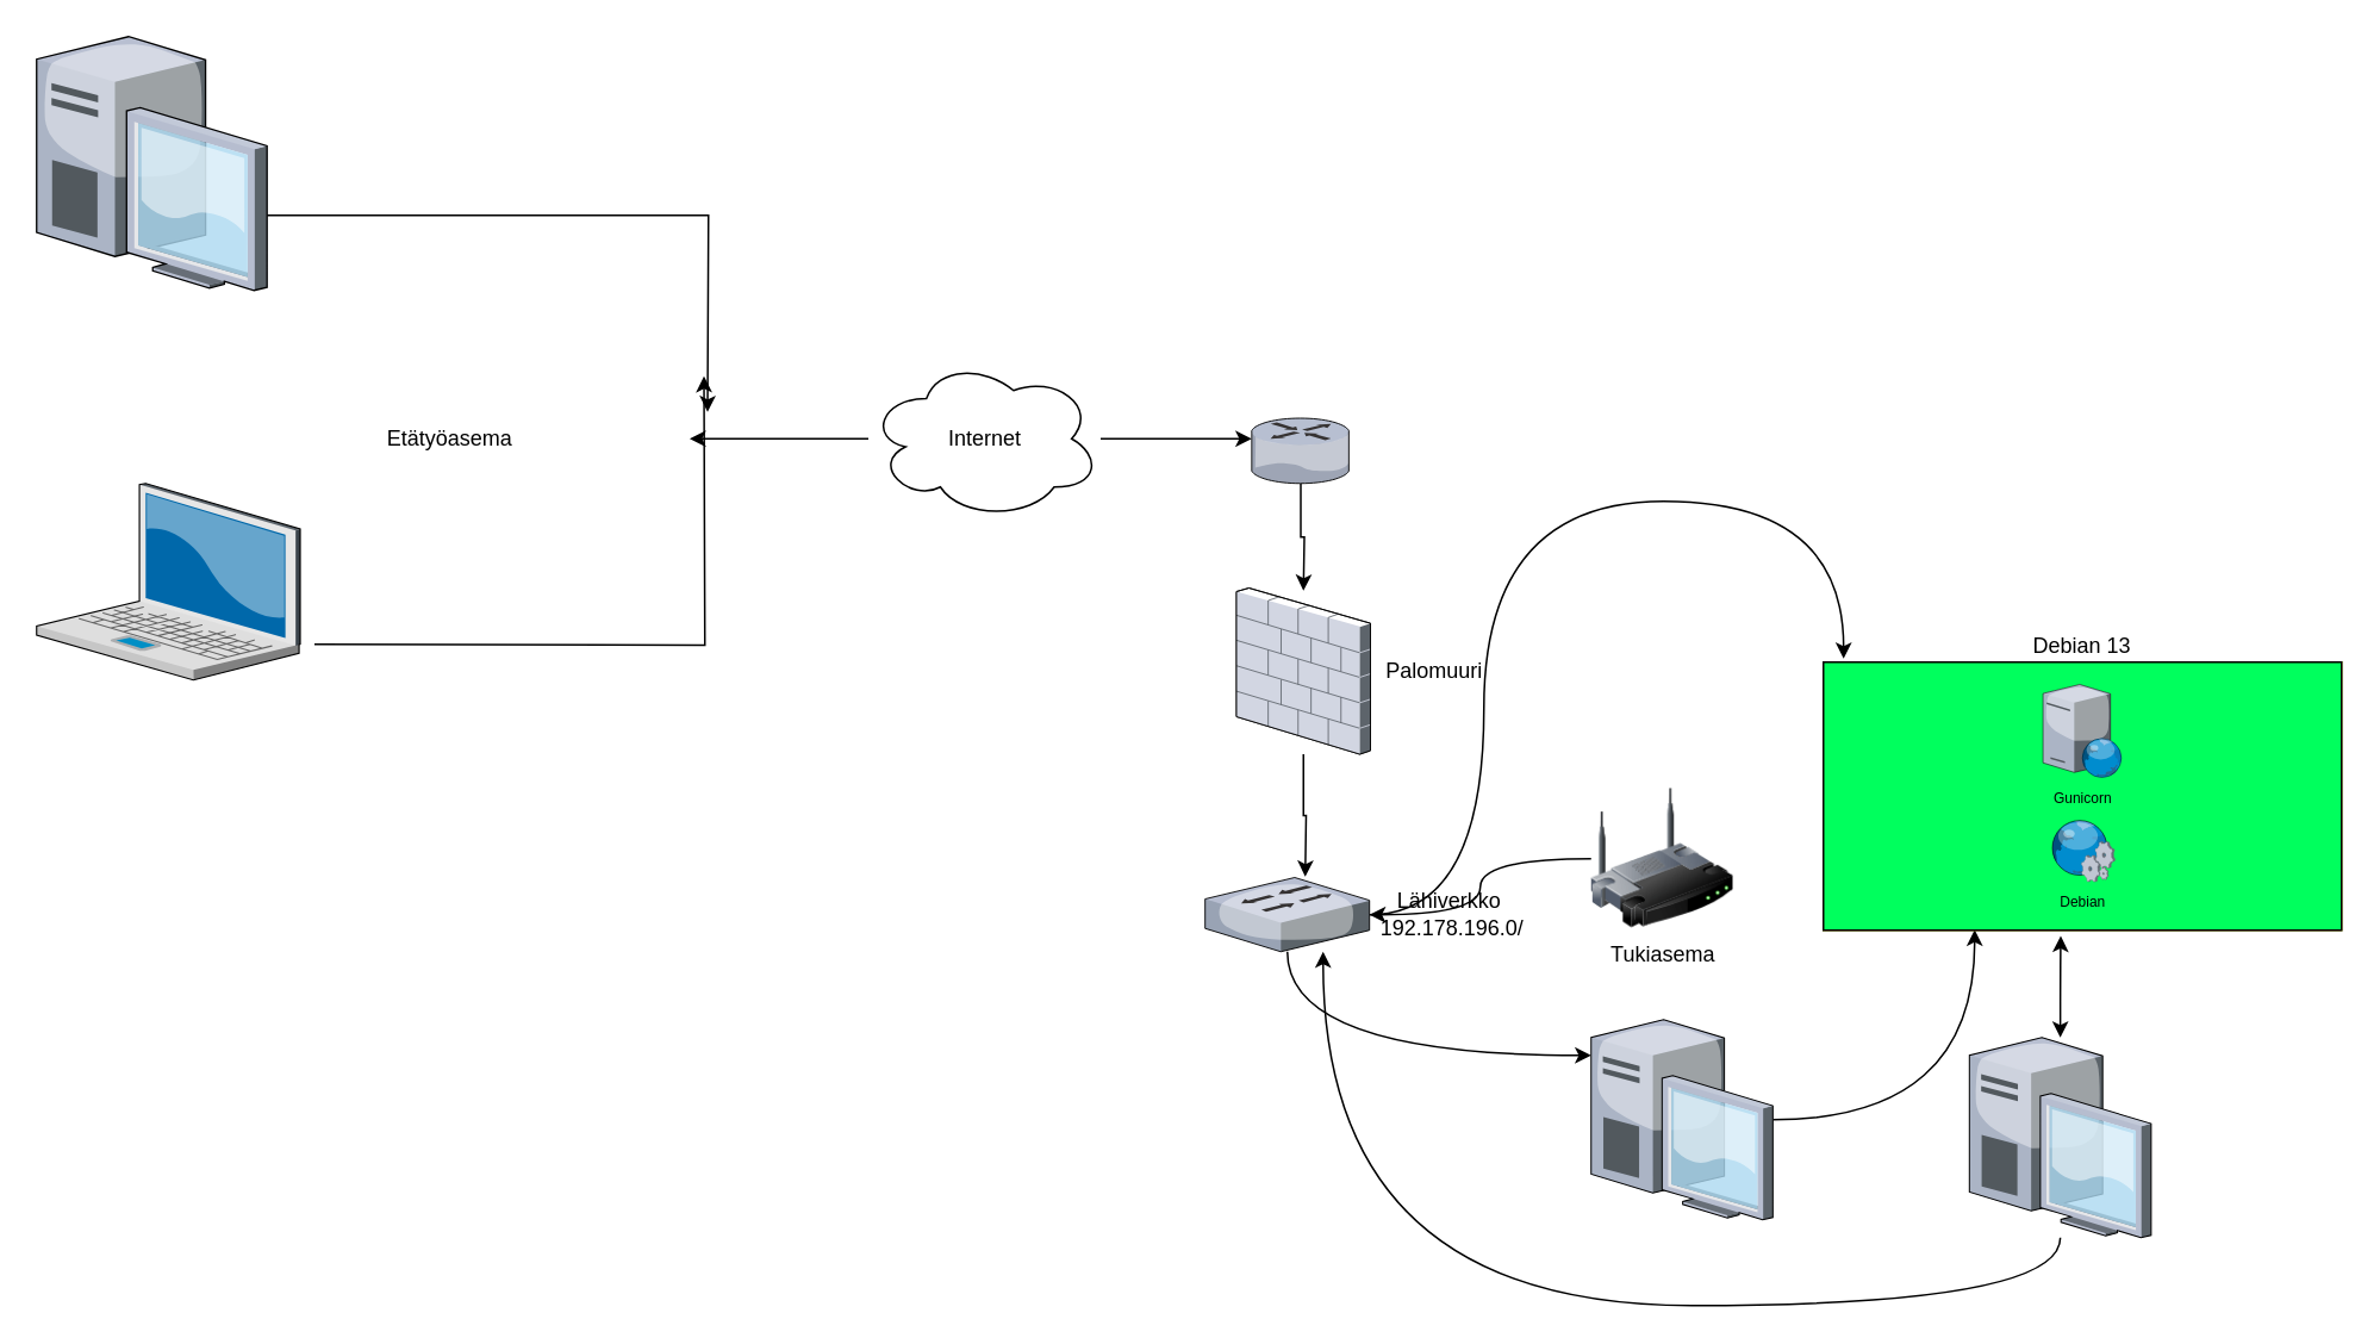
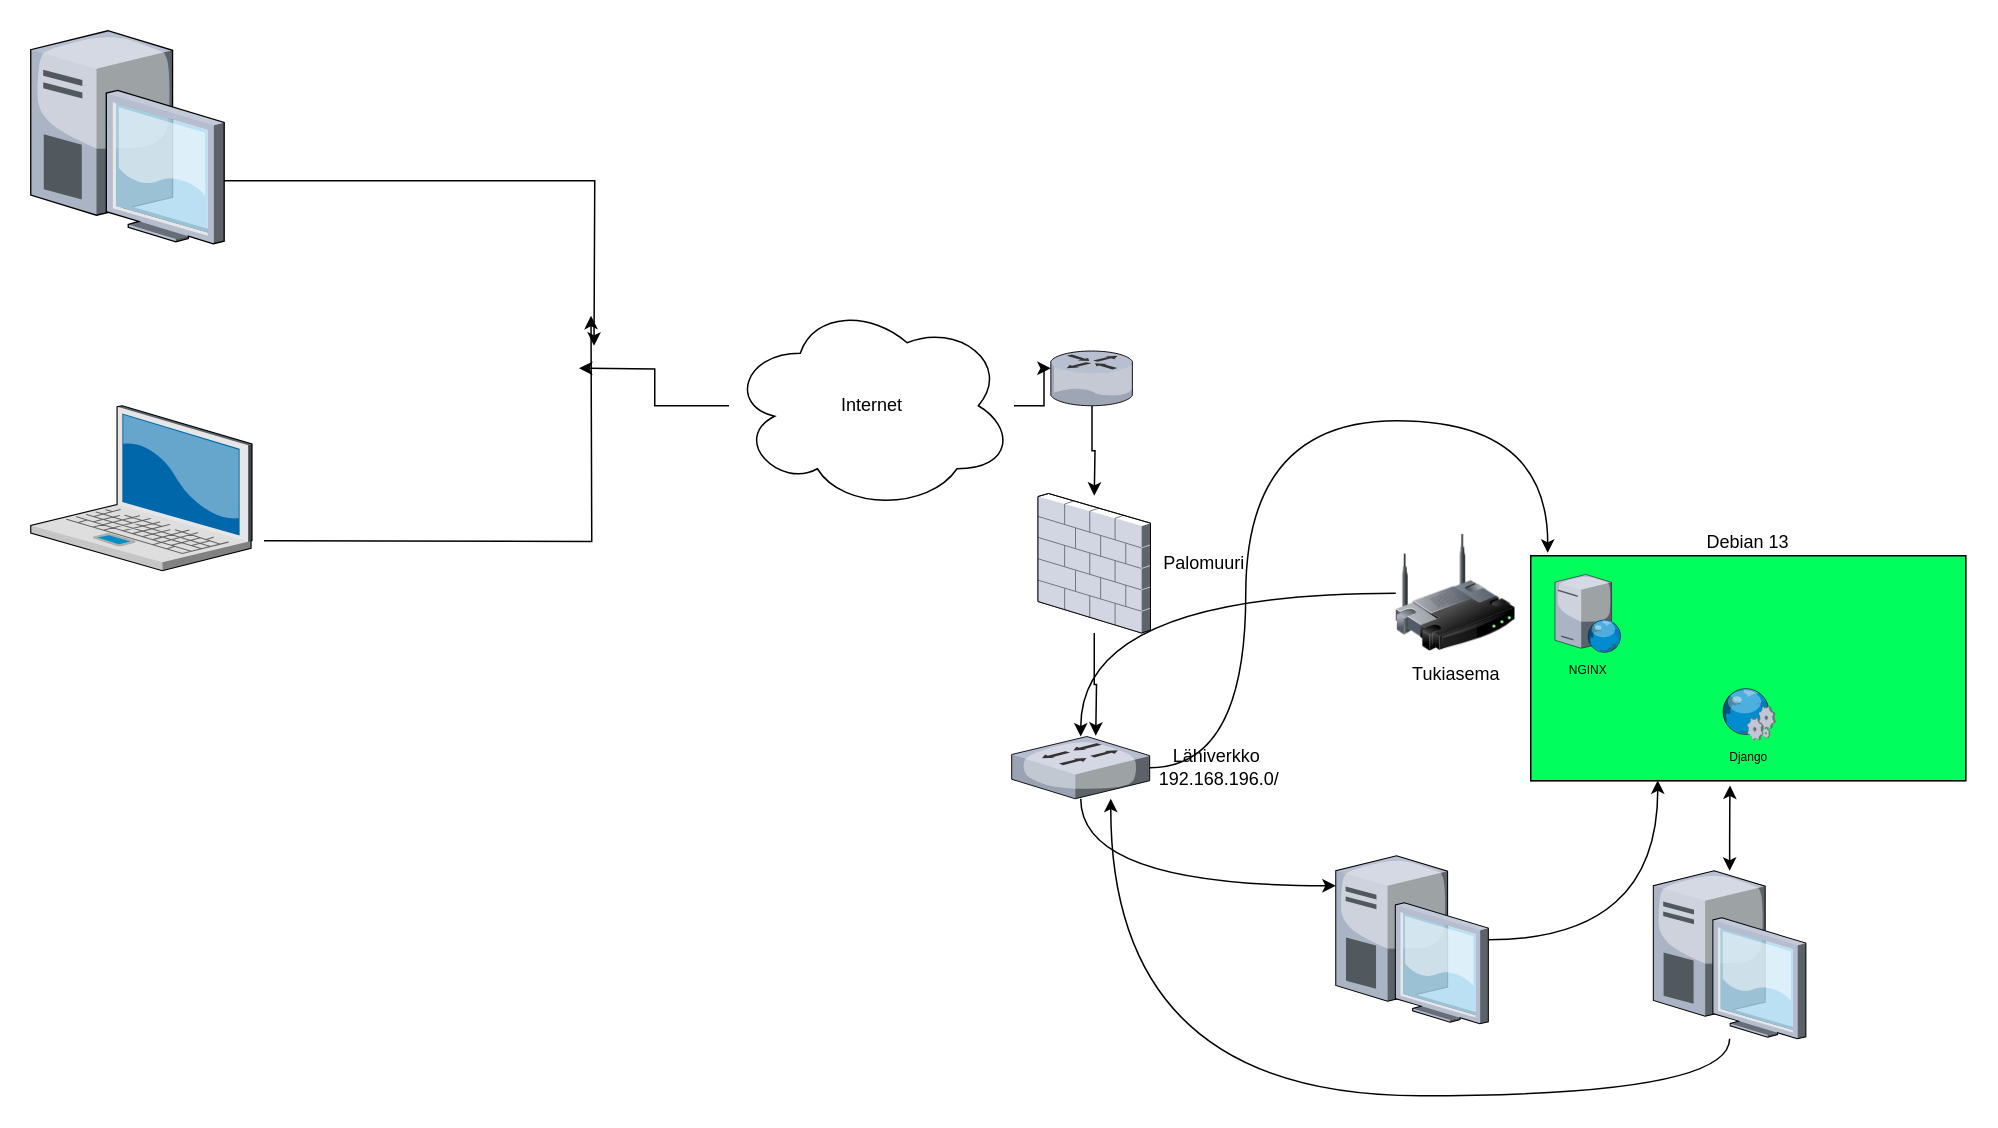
- <mxCell id="3" value="Etätyöasema" style="text;html=1;align=center;verticalAlign=middle;resizable=0;points=[];autosize=1;strokeColor=none;fillColor=none;" vertex="1" parent="1"><mxGeometry x="205.5" y="230" width="90" height="30" as="geometry" /></mxCell>
- <mxCell id="6" value="Internet" style="ellipse;shape=cloud;whiteSpace=wrap;html=1;" vertex="1" parent="1"><mxGeometry x="485.5" y="200" width="130" height="90" as="geometry" /></mxCell>
+ <mxCell id="6" value="Internet" style="ellipse;shape=cloud;whiteSpace=wrap;html=1;" vertex="1" parent="1"><mxGeometry x="485.5" y="200" width="190" height="140" as="geometry" /></mxCell>
+ <mxCell id="28" value="NGINX" style="verticalLabelPosition=bottom;sketch=0;aspect=fixed;html=1;verticalAlign=top;strokeColor=none;align=center;outlineConnect=0;shape=mxgraph.citrix.web_server;fontSize=8;" vertex="1" parent="25"><mxGeometry x="16.15" y="12.5" width="44.2" height="52" as="geometry" /></mxCell>
- <mxCell id="29" value="Gunicorn" style="verticalLabelPosition=bottom;sketch=0;aspect=fixed;html=1;verticalAlign=top;strokeColor=none;align=center;outlineConnect=0;shape=mxgraph.citrix.web_server;fontSize=8;" vertex="1" parent="25"><mxGeometry x="122.9" y="12.5" width="44.2" height="52" as="geometry" /></mxCell>
- <mxCell id="24" value="Tukiasema" style="image;html=1;image=img/lib/clip_art/networking/Wireless_Router_128x128.png" vertex="1" parent="1"><mxGeometry x="890" y="440" width="80" height="80" as="geometry" /></mxCell>
+ <mxCell id="24" value="Tukiasema" style="image;html=1;image=img/lib/clip_art/networking/Wireless_Router_128x128.png" vertex="1" parent="1"><mxGeometry x="930" y="355" width="80" height="80" as="geometry" /></mxCell>
- <mxCell id="27" value="Debian" style="verticalLabelPosition=bottom;sketch=0;aspect=fixed;html=1;verticalAlign=top;strokeColor=none;align=center;outlineConnect=0;shape=mxgraph.citrix.web_service;fontSize=8;" vertex="1" parent="25"><mxGeometry x="126.75" y="88.12" width="36.5" height="34.76" as="geometry" /></mxCell>
+ <mxCell id="27" value="Django" style="verticalLabelPosition=bottom;sketch=0;aspect=fixed;html=1;verticalAlign=top;strokeColor=none;align=center;outlineConnect=0;shape=mxgraph.citrix.web_service;fontSize=8;" vertex="1" parent="25"><mxGeometry x="126.75" y="88.12" width="36.5" height="34.76" as="geometry" /></mxCell>
- <mxCell id="22" value="Lähiverkko&amp;nbsp;&lt;div&gt;192.178.196.0/&lt;/div&gt;" style="text;html=1;align=center;verticalAlign=middle;resizable=0;points=[];autosize=1;strokeColor=none;fillColor=none;" vertex="1" parent="1"><mxGeometry x="761.5" y="490.5" width="100" height="40" as="geometry" /></mxCell>
+ <mxCell id="22" value="Lähiverkko&amp;nbsp;&lt;div&gt;192.168.196.0/&lt;/div&gt;" style="text;html=1;align=center;verticalAlign=middle;resizable=0;points=[];autosize=1;strokeColor=none;fillColor=none;" vertex="1" parent="1"><mxGeometry x="761.5" y="490.5" width="100" height="40" as="geometry" /></mxCell>
